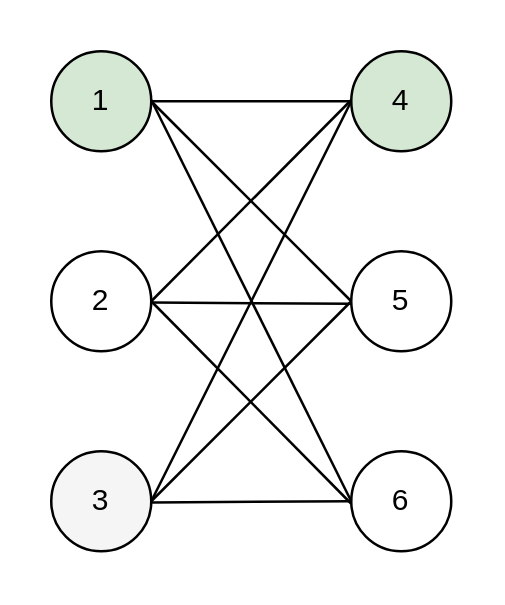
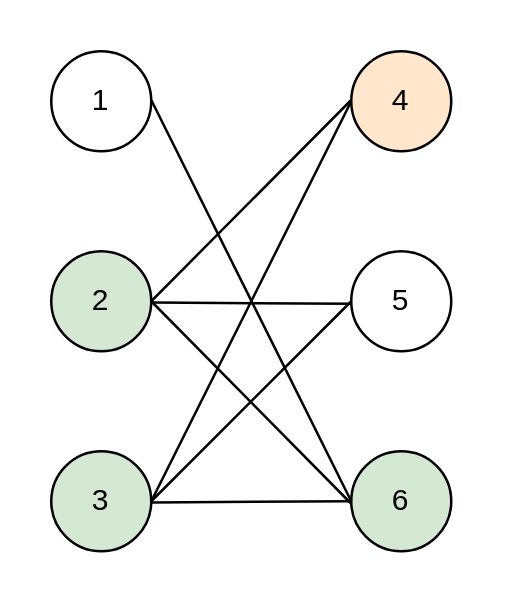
- <mxCell id="2" value="1" style="ellipse;whiteSpace=wrap;html=1;aspect=fixed;fillColor=#D5E8D4;" vertex="1" parent="1"><mxGeometry x="20" y="20" width="40" height="40" as="geometry" /></mxCell>
+ <mxCell id="2" value="1" style="ellipse;whiteSpace=wrap;html=1;aspect=fixed;fillColor=#ffffff;" vertex="1" parent="1"><mxGeometry x="20" y="20" width="40" height="40" as="geometry" /></mxCell>
- <mxCell id="8" value="" style="endArrow=none;html=1;exitX=1;exitY=0.5;exitDx=0;exitDy=0;entryX=0;entryY=0.5;entryDx=0;entryDy=0;" edge="1" parent="1" source="2" target="5"><mxGeometry width="50" height="50" relative="1" as="geometry"><mxPoint x="160" y="150" as="sourcePoint" /><mxPoint x="210" y="100" as="targetPoint" /></mxGeometry></mxCell>
- <mxCell id="5" value="4" style="ellipse;whiteSpace=wrap;html=1;aspect=fixed;fillColor=#D5E8D4;" vertex="1" parent="1"><mxGeometry x="140" y="20" width="40" height="40" as="geometry" /></mxCell>
+ <mxCell id="5" value="4" style="ellipse;whiteSpace=wrap;html=1;aspect=fixed;fillColor=#ffe6cc;" vertex="1" parent="1"><mxGeometry x="140" y="20" width="40" height="40" as="geometry" /></mxCell>
- <mxCell id="9" value="" style="endArrow=none;html=1;exitX=1;exitY=0.5;exitDx=0;exitDy=0;entryX=0;entryY=0.5;entryDx=0;entryDy=0;" edge="1" parent="1" source="2" target="4"><mxGeometry width="50" height="50" relative="1" as="geometry"><mxPoint x="70" y="50" as="sourcePoint" /><mxPoint x="150" y="50" as="targetPoint" /></mxGeometry></mxCell>
- <mxCell id="7" value="2" style="ellipse;whiteSpace=wrap;html=1;aspect=fixed;fillColor=#ffffff;" vertex="1" parent="1"><mxGeometry x="20" y="100" width="40" height="40" as="geometry" /></mxCell>
+ <mxCell id="7" value="2" style="ellipse;whiteSpace=wrap;html=1;aspect=fixed;fillColor=#D5E8D4;" vertex="1" parent="1"><mxGeometry x="20" y="100" width="40" height="40" as="geometry" /></mxCell>
- <mxCell id="6" value="3" style="ellipse;whiteSpace=wrap;html=1;aspect=fixed;fillColor=#f5f5f5;" vertex="1" parent="1"><mxGeometry x="20" y="180" width="40" height="40" as="geometry" /></mxCell>
+ <mxCell id="6" value="3" style="ellipse;whiteSpace=wrap;html=1;aspect=fixed;fillColor=#D5E8D4;" vertex="1" parent="1"><mxGeometry x="20" y="180" width="40" height="40" as="geometry" /></mxCell>
- <mxCell id="3" value="6" style="ellipse;whiteSpace=wrap;html=1;aspect=fixed;fillColor=#ffffff;" vertex="1" parent="1"><mxGeometry x="140" y="180" width="40" height="40" as="geometry" /></mxCell>
+ <mxCell id="3" value="6" style="ellipse;whiteSpace=wrap;html=1;aspect=fixed;fillColor=#D5E8D4;" vertex="1" parent="1"><mxGeometry x="140" y="180" width="40" height="40" as="geometry" /></mxCell>
